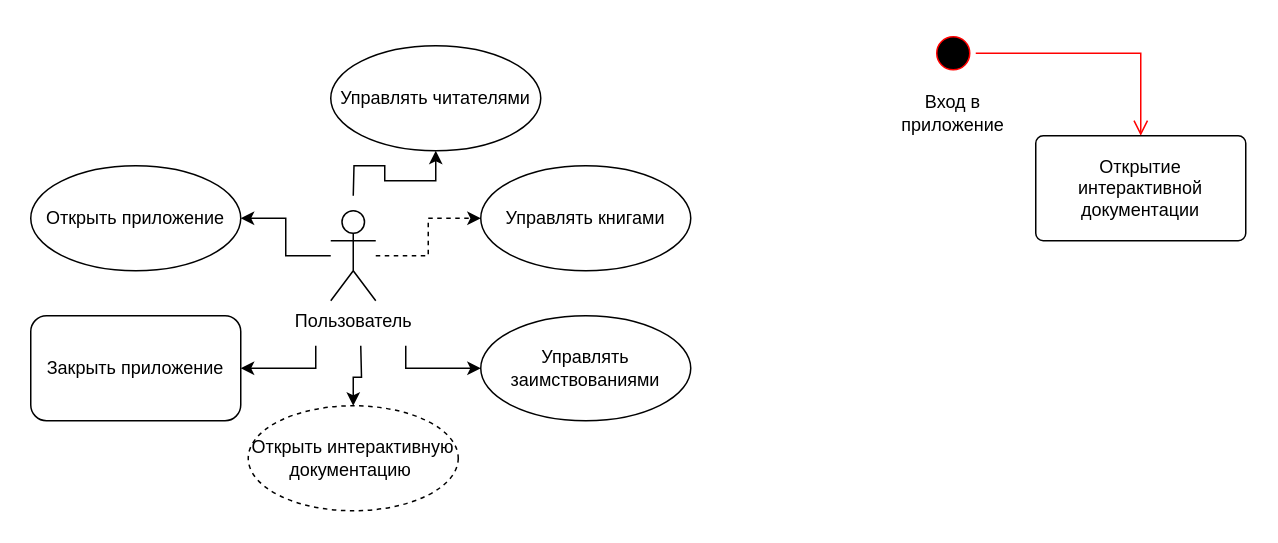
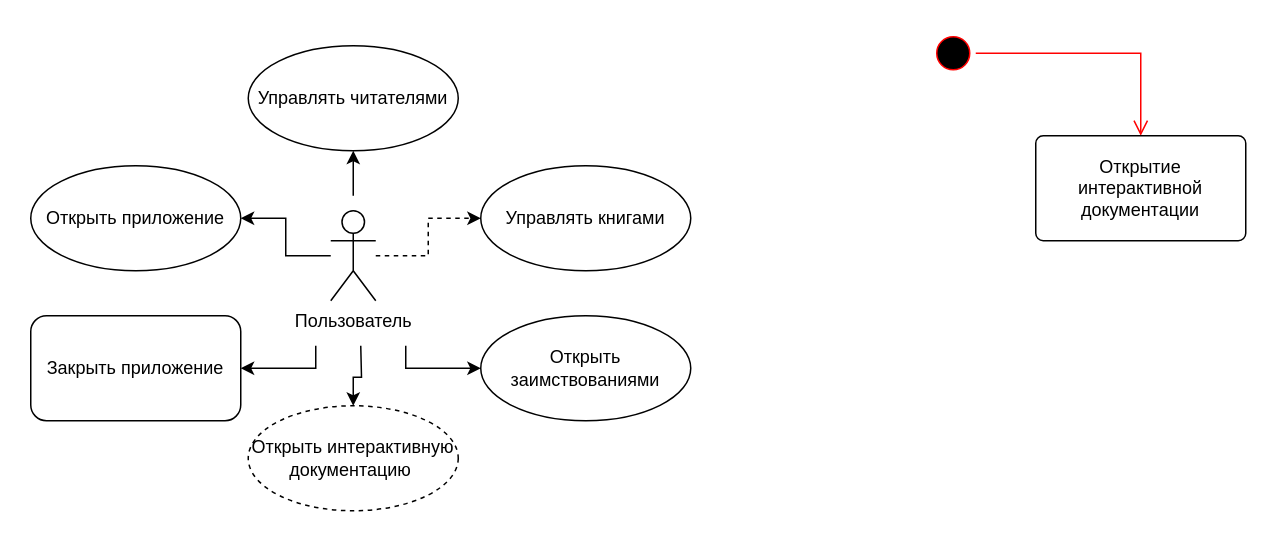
- <mxCell id="9" value="Управлять читателями" style="ellipse;whiteSpace=wrap;html=1;" vertex="1" parent="1"><mxGeometry x="220" y="30" width="140" height="70" as="geometry" /></mxCell>
+ <mxCell id="9" value="Управлять читателями" style="ellipse;whiteSpace=wrap;html=1;" vertex="1" parent="1"><mxGeometry x="165" y="30" width="140" height="70" as="geometry" /></mxCell>
- <mxCell id="17" value="Вход в приложение" style="text;html=1;align=center;verticalAlign=middle;whiteSpace=wrap;rounded=0;" vertex="1" parent="1"><mxGeometry x="605" y="60" width="60" height="30" as="geometry" /></mxCell>
- <mxCell id="11" value="Управлять заимствованиями" style="ellipse;whiteSpace=wrap;html=1;" vertex="1" parent="1"><mxGeometry x="320" y="210" width="140" height="70" as="geometry" /></mxCell>
+ <mxCell id="11" value="Открыть заимствованиями" style="ellipse;whiteSpace=wrap;html=1;" vertex="1" parent="1"><mxGeometry x="320" y="210" width="140" height="70" as="geometry" /></mxCell>
